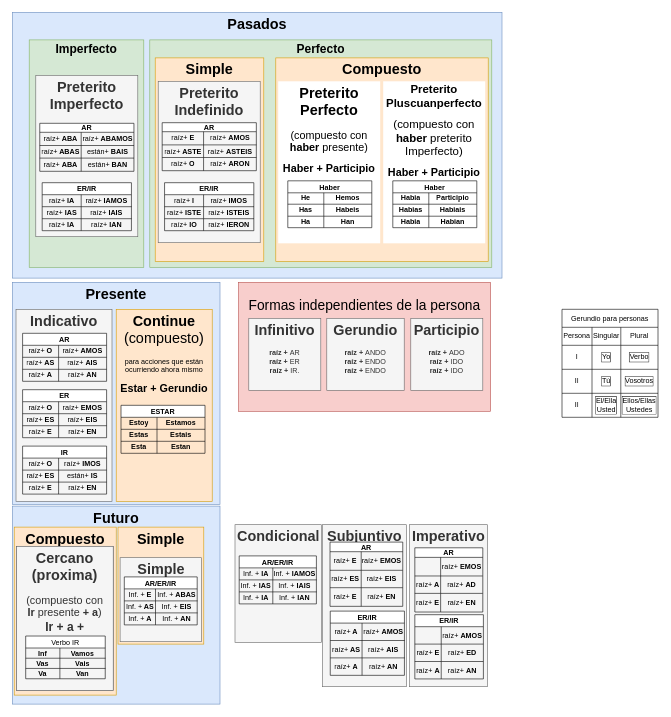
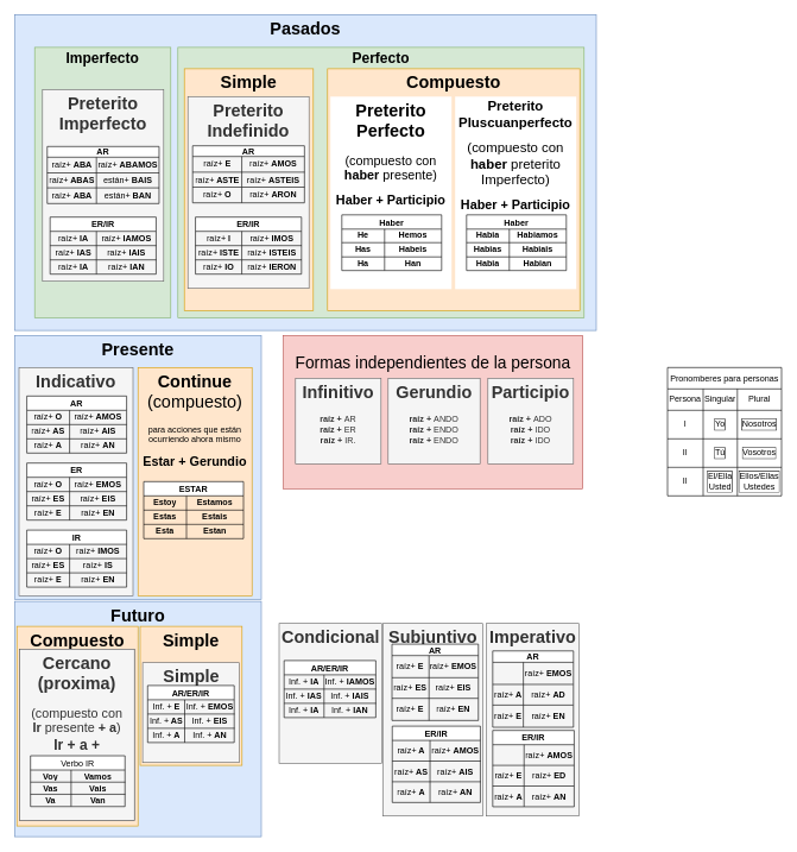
- <mxCell id="133" value="&lt;b&gt;Participio&lt;/b&gt;" style="shape=partialRectangle;html=1;whiteSpace=wrap;connectable=0;strokeColor=inherit;overflow=hidden;fillColor=none;top=0;left=0;bottom=0;right=0;pointerEvents=1;" vertex="1" parent="131"><mxGeometry x="60" width="80" height="19" as="geometry"><mxRectangle width="80" height="19" as="alternateBounds" /></mxGeometry></mxCell>
+ <mxCell id="133" value="&lt;b&gt;Habiamos&lt;/b&gt;" style="shape=partialRectangle;html=1;whiteSpace=wrap;connectable=0;strokeColor=inherit;overflow=hidden;fillColor=none;top=0;left=0;bottom=0;right=0;pointerEvents=1;" vertex="1" parent="131"><mxGeometry x="60" width="80" height="19" as="geometry"><mxRectangle width="80" height="19" as="alternateBounds" /></mxGeometry></mxCell>
- <mxCell id="6" value="Gerundio para personas" style="shape=table;startSize=30;container=1;collapsible=0;childLayout=tableLayout;" vertex="1" parent="1"><mxGeometry x="936" y="515" width="160" height="180" as="geometry" /></mxCell>
+ <mxCell id="6" value="Pronomberes para personas" style="shape=table;startSize=30;container=1;collapsible=0;childLayout=tableLayout;" vertex="1" parent="1"><mxGeometry x="936" y="515" width="160" height="180" as="geometry" /></mxCell>
- <mxCell id="14" value="Verbo" style="shape=partialRectangle;html=1;whiteSpace=wrap;connectable=0;strokeColor=inherit;overflow=hidden;fillColor=none;top=0;left=0;bottom=0;right=0;pointerEvents=1;labelBackgroundColor=none;labelBorderColor=default;" vertex="1" parent="11"><mxGeometry x="98" width="62" height="40" as="geometry"><mxRectangle width="62" height="40" as="alternateBounds" /></mxGeometry></mxCell>
+ <mxCell id="14" value="Nosotros" style="shape=partialRectangle;html=1;whiteSpace=wrap;connectable=0;strokeColor=inherit;overflow=hidden;fillColor=none;top=0;left=0;bottom=0;right=0;pointerEvents=1;labelBackgroundColor=none;labelBorderColor=default;" vertex="1" parent="11"><mxGeometry x="98" width="62" height="40" as="geometry"><mxRectangle width="62" height="40" as="alternateBounds" /></mxGeometry></mxCell>
- <mxCell id="52" value="están+ &lt;b&gt;IS&lt;/b&gt;" style="shape=partialRectangle;html=1;whiteSpace=wrap;connectable=0;strokeColor=inherit;overflow=hidden;fillColor=none;top=0;left=0;bottom=0;right=0;pointerEvents=1;" vertex="1" parent="50"><mxGeometry x="60" width="80" height="20" as="geometry"><mxRectangle width="80" height="20" as="alternateBounds" /></mxGeometry></mxCell>
+ <mxCell id="52" value="raíz+ &lt;b&gt;IS&lt;/b&gt;" style="shape=partialRectangle;html=1;whiteSpace=wrap;connectable=0;strokeColor=inherit;overflow=hidden;fillColor=none;top=0;left=0;bottom=0;right=0;pointerEvents=1;" vertex="1" parent="50"><mxGeometry x="60" width="80" height="20" as="geometry"><mxRectangle width="80" height="20" as="alternateBounds" /></mxGeometry></mxCell>
- <mxCell id="143" value="Inf. +&lt;b&gt; ABAS&lt;/b&gt;" style="shape=partialRectangle;html=1;whiteSpace=wrap;connectable=0;strokeColor=inherit;overflow=hidden;fillColor=none;top=0;left=0;bottom=0;right=0;pointerEvents=1;" vertex="1" parent="141"><mxGeometry x="52" width="70" height="20" as="geometry"><mxRectangle width="70" height="20" as="alternateBounds" /></mxGeometry></mxCell>
+ <mxCell id="143" value="Inf. +&lt;b&gt; EMOS&lt;/b&gt;" style="shape=partialRectangle;html=1;whiteSpace=wrap;connectable=0;strokeColor=inherit;overflow=hidden;fillColor=none;top=0;left=0;bottom=0;right=0;pointerEvents=1;" vertex="1" parent="141"><mxGeometry x="52" width="70" height="20" as="geometry"><mxRectangle width="70" height="20" as="alternateBounds" /></mxGeometry></mxCell>
- <mxCell id="156" value="&lt;div&gt;&lt;b&gt;Inf&lt;/b&gt;&lt;/div&gt;" style="shape=partialRectangle;html=1;whiteSpace=wrap;connectable=0;strokeColor=inherit;overflow=hidden;fillColor=none;top=0;left=0;bottom=0;right=0;pointerEvents=1;" vertex="1" parent="155"><mxGeometry width="57" height="17" as="geometry"><mxRectangle width="57" height="17" as="alternateBounds" /></mxGeometry></mxCell>
+ <mxCell id="156" value="&lt;div&gt;&lt;b&gt;Voy&lt;/b&gt;&lt;/div&gt;" style="shape=partialRectangle;html=1;whiteSpace=wrap;connectable=0;strokeColor=inherit;overflow=hidden;fillColor=none;top=0;left=0;bottom=0;right=0;pointerEvents=1;" vertex="1" parent="155"><mxGeometry width="57" height="17" as="geometry"><mxRectangle width="57" height="17" as="alternateBounds" /></mxGeometry></mxCell>
